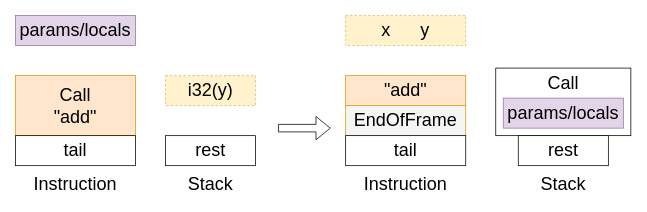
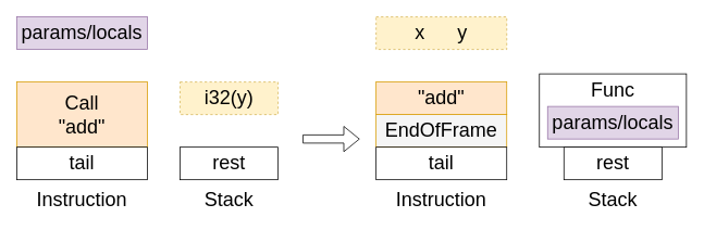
- <mxCell id="8" value="Call" style="rounded=0;whiteSpace=wrap;html=1;fontSize=24;verticalAlign=top;" parent="1" vertex="1"><mxGeometry x="660" y="90" width="180" height="90" as="geometry" /></mxCell>
+ <mxCell id="8" value="Func" style="rounded=0;whiteSpace=wrap;html=1;fontSize=24;verticalAlign=top;" parent="1" vertex="1"><mxGeometry x="660" y="90" width="180" height="90" as="geometry" /></mxCell>
